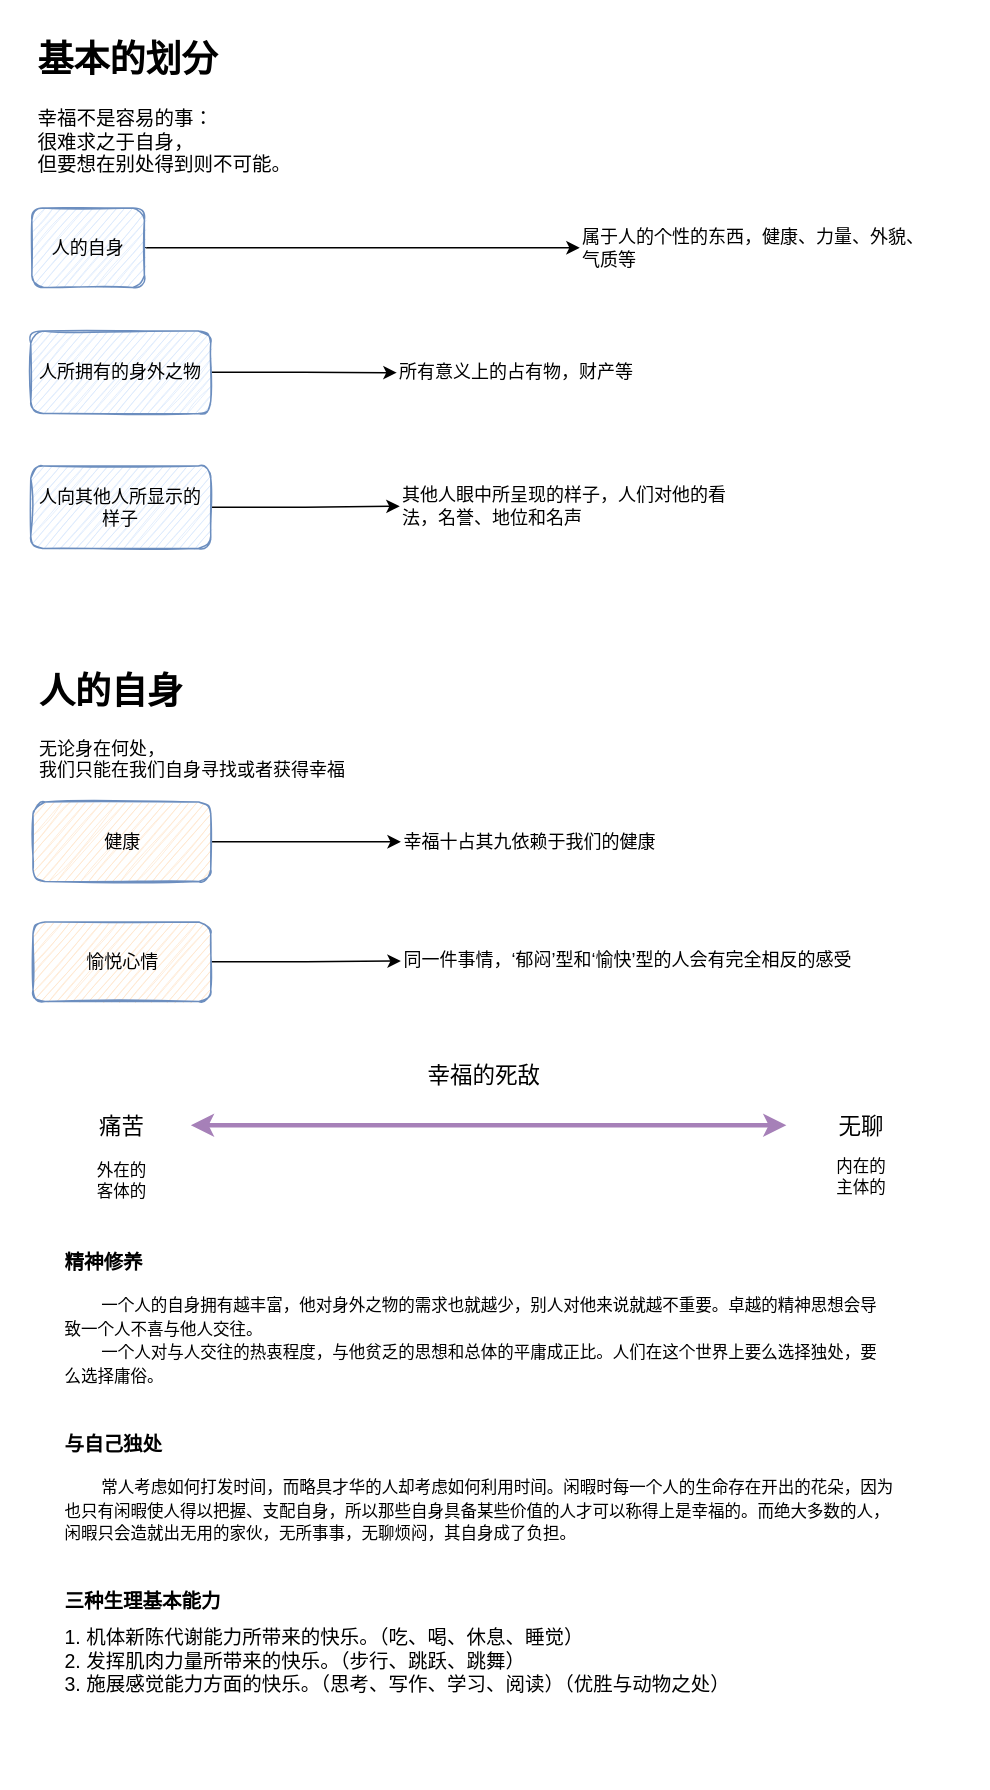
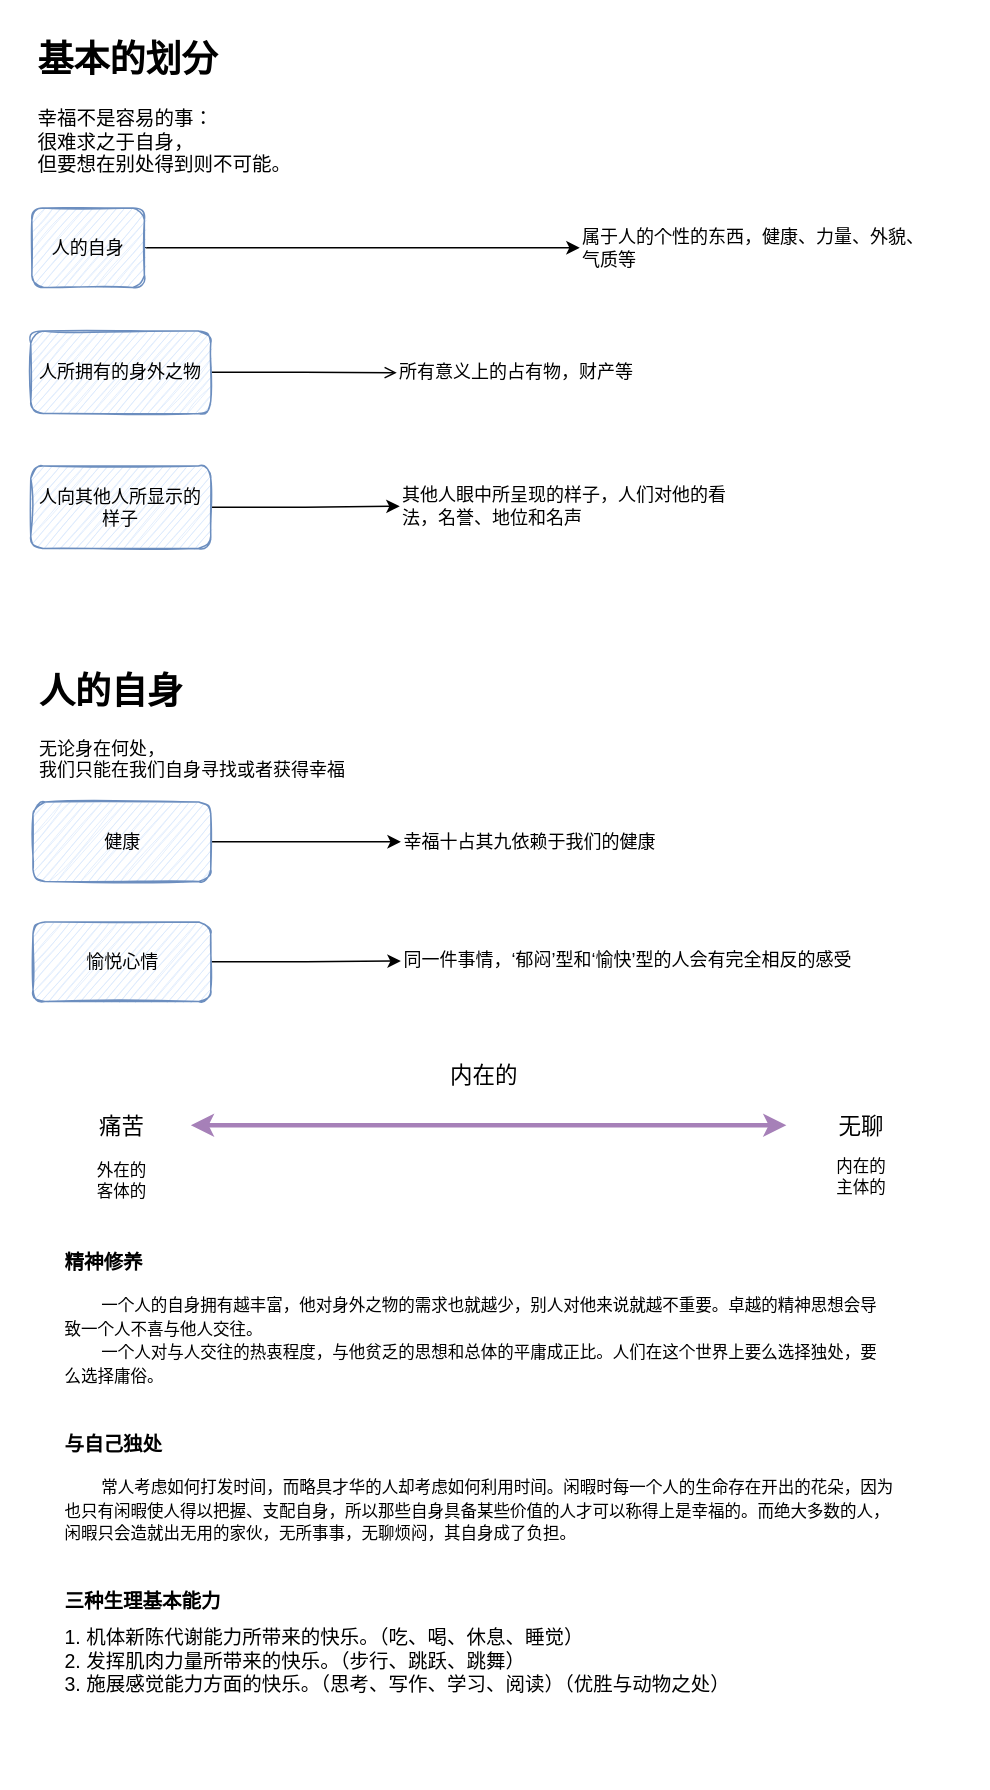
- <mxCell id="5" value="" style="edgeStyle=orthogonalEdgeStyle;rounded=0;orthogonalLoop=1;jettySize=auto;html=1;" parent="1" source="6" target="10" edge="1"><mxGeometry relative="1" as="geometry" /></mxCell>
+ <mxCell id="5" value="" style="edgeStyle=orthogonalEdgeStyle;rounded=0;orthogonalLoop=1;jettySize=auto;html=1;endArrow=open;" parent="1" source="6" target="10" edge="1"><mxGeometry relative="1" as="geometry" /></mxCell>
- <mxCell id="14" value="健康" style="rounded=1;whiteSpace=wrap;html=1;shadow=0;sketch=1;fillColor=#ffe6cc;strokeColor=#6c8ebf;" parent="1" vertex="1"><mxGeometry x="21.5" y="534" width="118.5" height="53" as="geometry" /></mxCell>
+ <mxCell id="14" value="健康" style="rounded=1;whiteSpace=wrap;html=1;shadow=0;sketch=1;fillColor=#dae8fc;strokeColor=#6c8ebf;" parent="1" vertex="1"><mxGeometry x="21.5" y="534" width="118.5" height="53" as="geometry" /></mxCell>
- <mxCell id="17" value="愉悦心情" style="rounded=1;whiteSpace=wrap;html=1;shadow=0;sketch=1;fillColor=#ffe6cc;strokeColor=#6c8ebf;" parent="1" vertex="1"><mxGeometry x="21.5" y="614" width="118.5" height="53" as="geometry" /></mxCell>
+ <mxCell id="17" value="愉悦心情" style="rounded=1;whiteSpace=wrap;html=1;shadow=0;sketch=1;fillColor=#dae8fc;strokeColor=#6c8ebf;" parent="1" vertex="1"><mxGeometry x="21.5" y="614" width="118.5" height="53" as="geometry" /></mxCell>
- <mxCell id="19" value="幸福的死敌" style="rounded=1;whiteSpace=wrap;html=1;shadow=0;sketch=1;fillColor=none;strokeColor=none;fontSize=15;" parent="1" vertex="1"><mxGeometry x="263" y="689" width="118.5" height="53" as="geometry" /></mxCell>
+ <mxCell id="19" value="内在的" style="rounded=1;whiteSpace=wrap;html=1;shadow=0;sketch=1;fillColor=none;strokeColor=none;fontSize=15;" parent="1" vertex="1"><mxGeometry x="263" y="689" width="118.5" height="53" as="geometry" /></mxCell>
